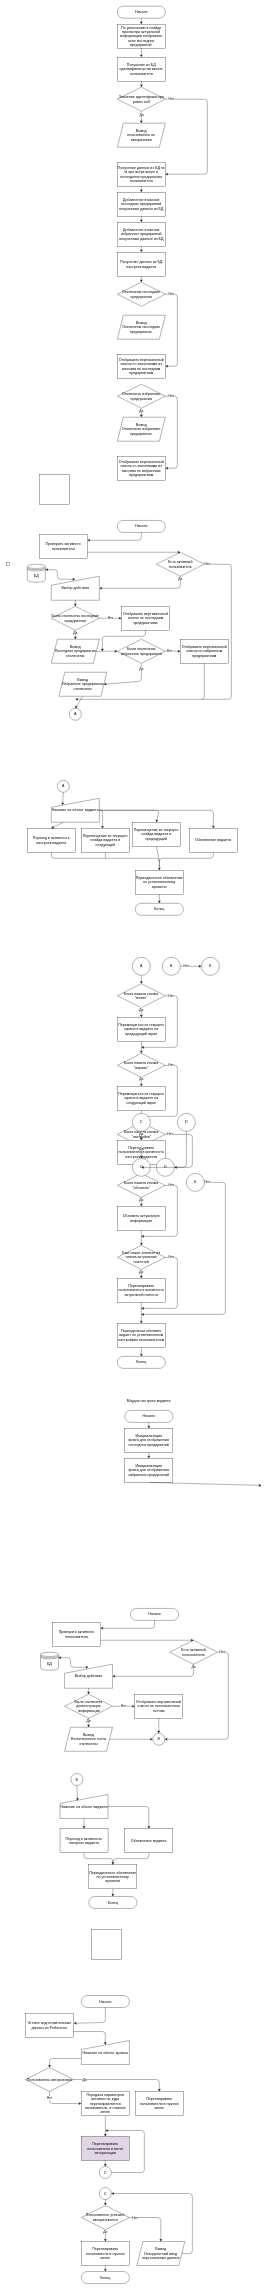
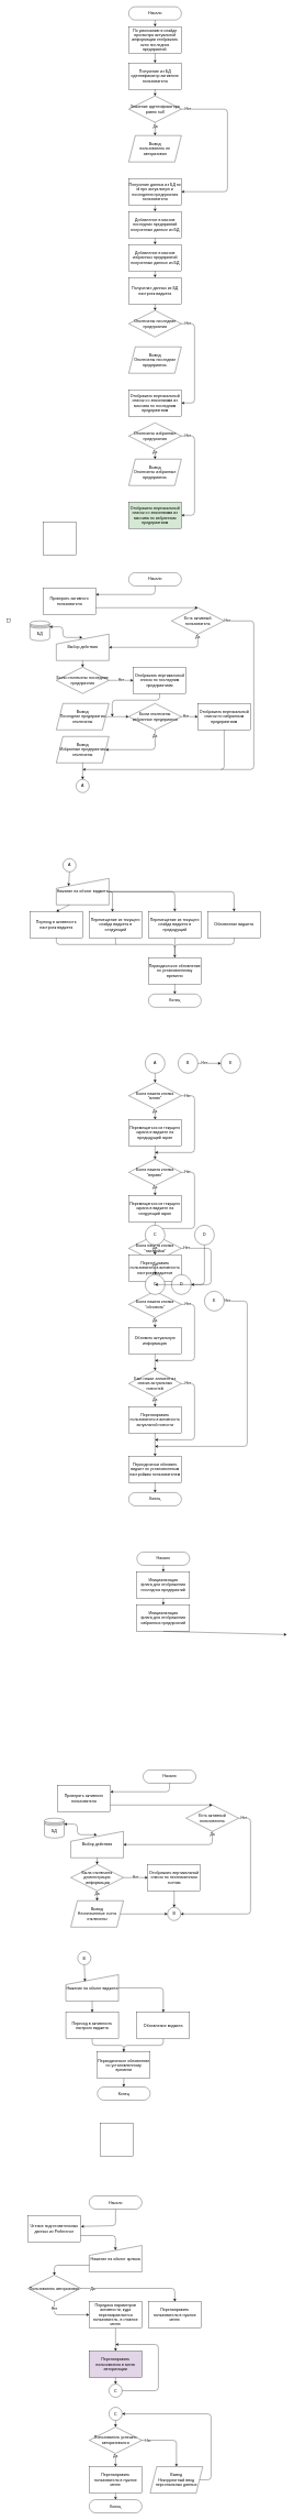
- <mxCell id="29" value="Отображать вертикальный список со значениями из массива по избранным предприятиям" style="rounded=0;whiteSpace=wrap;html=1;" parent="1" vertex="1"><mxGeometry x="390" y="1520" width="160" height="80" as="geometry" /></mxCell>
+ <mxCell id="29" value="Отображать вертикальный список со значениями из массива по избранным предприятиям" style="rounded=0;whiteSpace=wrap;html=1;fillColor=#d5e8d4;" parent="1" vertex="1"><mxGeometry x="390" y="1520" width="160" height="80" as="geometry" /></mxCell>
- <mxCell id="92" value="Да" style="endArrow=classic;html=1;exitX=0.5;exitY=1;exitDx=0;exitDy=0;" parent="1" source="88" target="93" edge="1"><mxGeometry x="-0.333" width="50" height="50" relative="1" as="geometry"><mxPoint x="470" y="2130" as="sourcePoint" /><mxPoint x="250" y="2130" as="targetPoint" /><mxPoint as="offset" /></mxGeometry></mxCell>
- <mxCell id="101" value="Вывод&lt;br&gt;Избранные предприятия отключены" style="shape=parallelogram;perimeter=parallelogramPerimeter;whiteSpace=wrap;html=1;fixedSize=1;" parent="1" vertex="1"><mxGeometry x="195" y="2240" width="160" height="80" as="geometry" /></mxCell>
+ <mxCell id="101" value="Вывод&lt;br&gt;Избранные предприятия отключены" style="shape=parallelogram;perimeter=parallelogramPerimeter;whiteSpace=wrap;html=1;fixedSize=1;" parent="1" vertex="1"><mxGeometry x="170" y="2230" width="160" height="80" as="geometry" /></mxCell>
- <mxCell id="108" value="Перемещение из текущего слайда виджета в предыдущий" style="rounded=0;whiteSpace=wrap;html=1;" parent="1" vertex="1"><mxGeometry x="440" y="2740" width="160" height="80" as="geometry" /></mxCell>
+ <mxCell id="108" value="Перемещение из текущего слайда виджета в предыдущий" style="rounded=0;whiteSpace=wrap;html=1;" parent="1" vertex="1"><mxGeometry x="450" y="2760" width="160" height="80" as="geometry" /></mxCell>
- <mxCell id="78" value="Моудль настроек виджета" style="text;html=1;strokeColor=none;fillColor=none;align=center;verticalAlign=middle;whiteSpace=wrap;rounded=0;" parent="1" vertex="1"><mxGeometry x="370" y="4660" width="250" height="20" as="geometry" /></mxCell>
